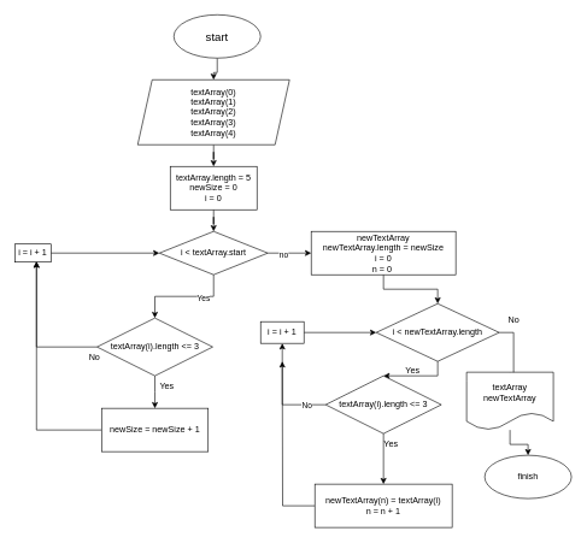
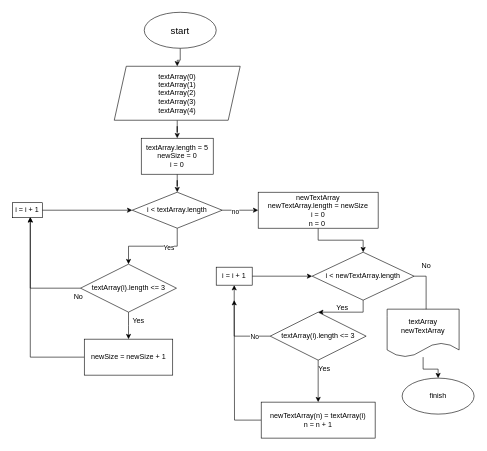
- <mxCell id="12" value="i &amp;lt; textArray.start" style="rhombus;whiteSpace=wrap;html=1;" vertex="1" parent="1"><mxGeometry x="220" y="320" width="150" height="60" as="geometry" /></mxCell>
+ <mxCell id="12" value="i &amp;lt; textArray.length" style="rhombus;whiteSpace=wrap;html=1;" vertex="1" parent="1"><mxGeometry x="220" y="320" width="150" height="60" as="geometry" /></mxCell>
